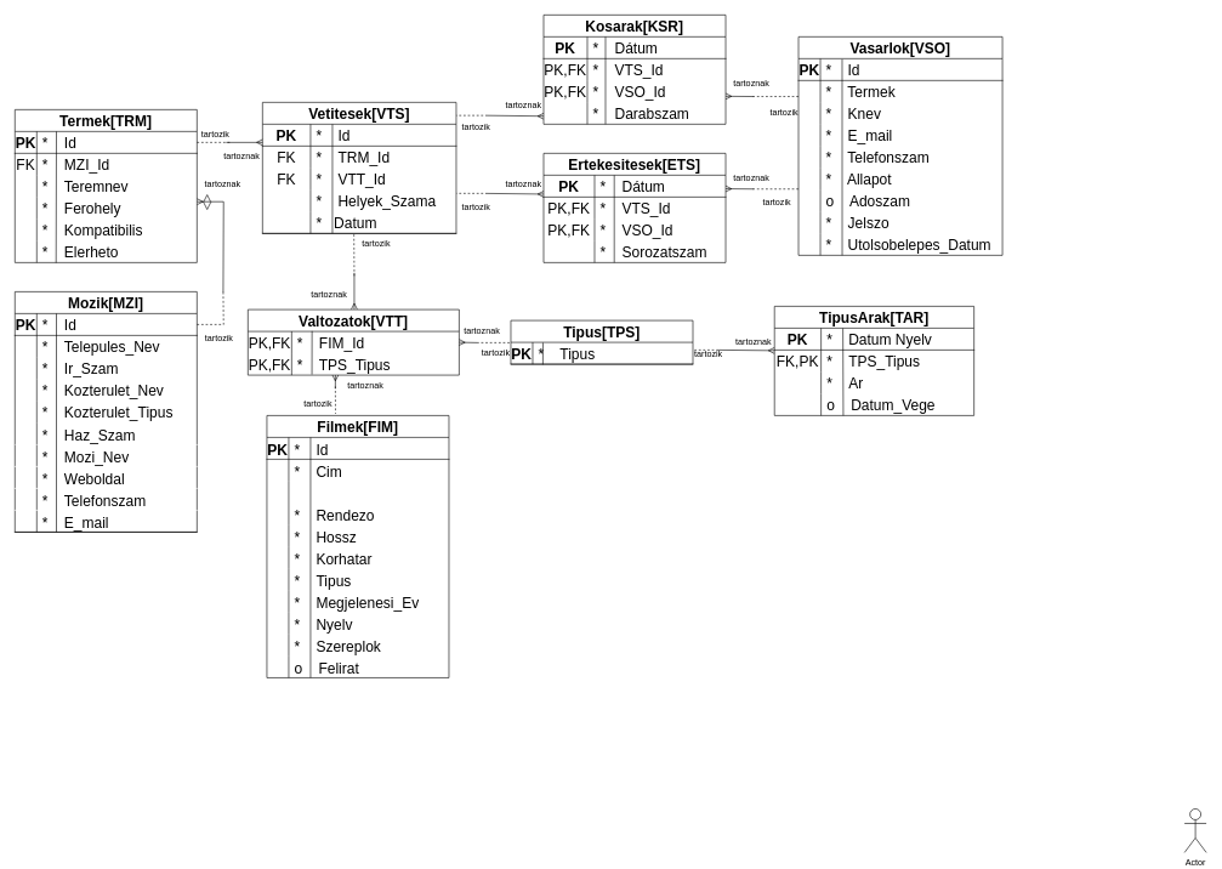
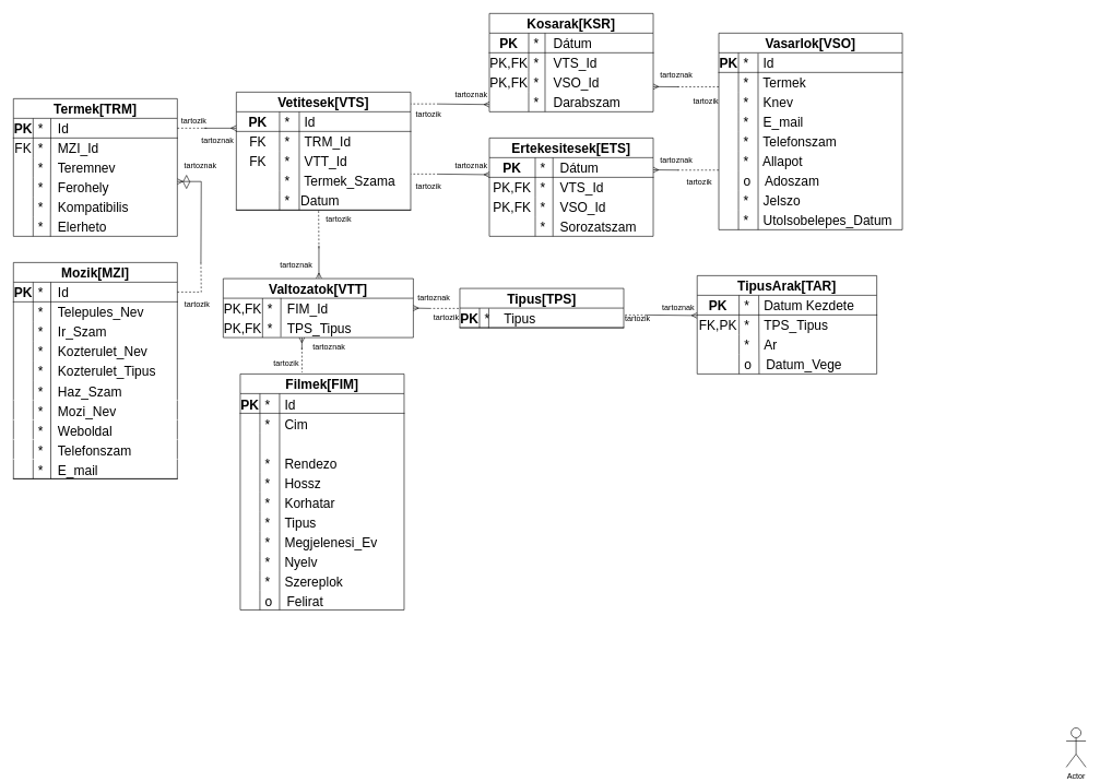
- <mxCell id="118" value="*    Helyek_Szama" style="shape=partialRectangle;overflow=hidden;connectable=0;fillColor=none;top=0;left=0;bottom=0;right=0;align=left;spacingLeft=6;fontSize=20;" vertex="1" parent="116"><mxGeometry x="66" width="200" height="30" as="geometry"><mxRectangle width="200" height="30" as="alternateBounds" /></mxGeometry></mxCell>
+ <mxCell id="118" value="*    Termek_Szama" style="shape=partialRectangle;overflow=hidden;connectable=0;fillColor=none;top=0;left=0;bottom=0;right=0;align=left;spacingLeft=6;fontSize=20;" vertex="1" parent="116"><mxGeometry x="66" width="200" height="30" as="geometry"><mxRectangle width="200" height="30" as="alternateBounds" /></mxGeometry></mxCell>
- <mxCell id="89" value="*    Datum Nyelv" style="shape=partialRectangle;overflow=hidden;connectable=0;fillColor=none;top=0;left=0;bottom=0;right=0;align=left;spacingLeft=6;fontStyle=0;fontSize=20;" vertex="1" parent="87"><mxGeometry x="64" width="210.0" height="30" as="geometry"><mxRectangle width="210.0" height="30" as="alternateBounds" /></mxGeometry></mxCell>
+ <mxCell id="89" value="*    Datum Kezdete" style="shape=partialRectangle;overflow=hidden;connectable=0;fillColor=none;top=0;left=0;bottom=0;right=0;align=left;spacingLeft=6;fontStyle=0;fontSize=20;" vertex="1" parent="87"><mxGeometry x="64" width="210.0" height="30" as="geometry"><mxRectangle width="210.0" height="30" as="alternateBounds" /></mxGeometry></mxCell>
